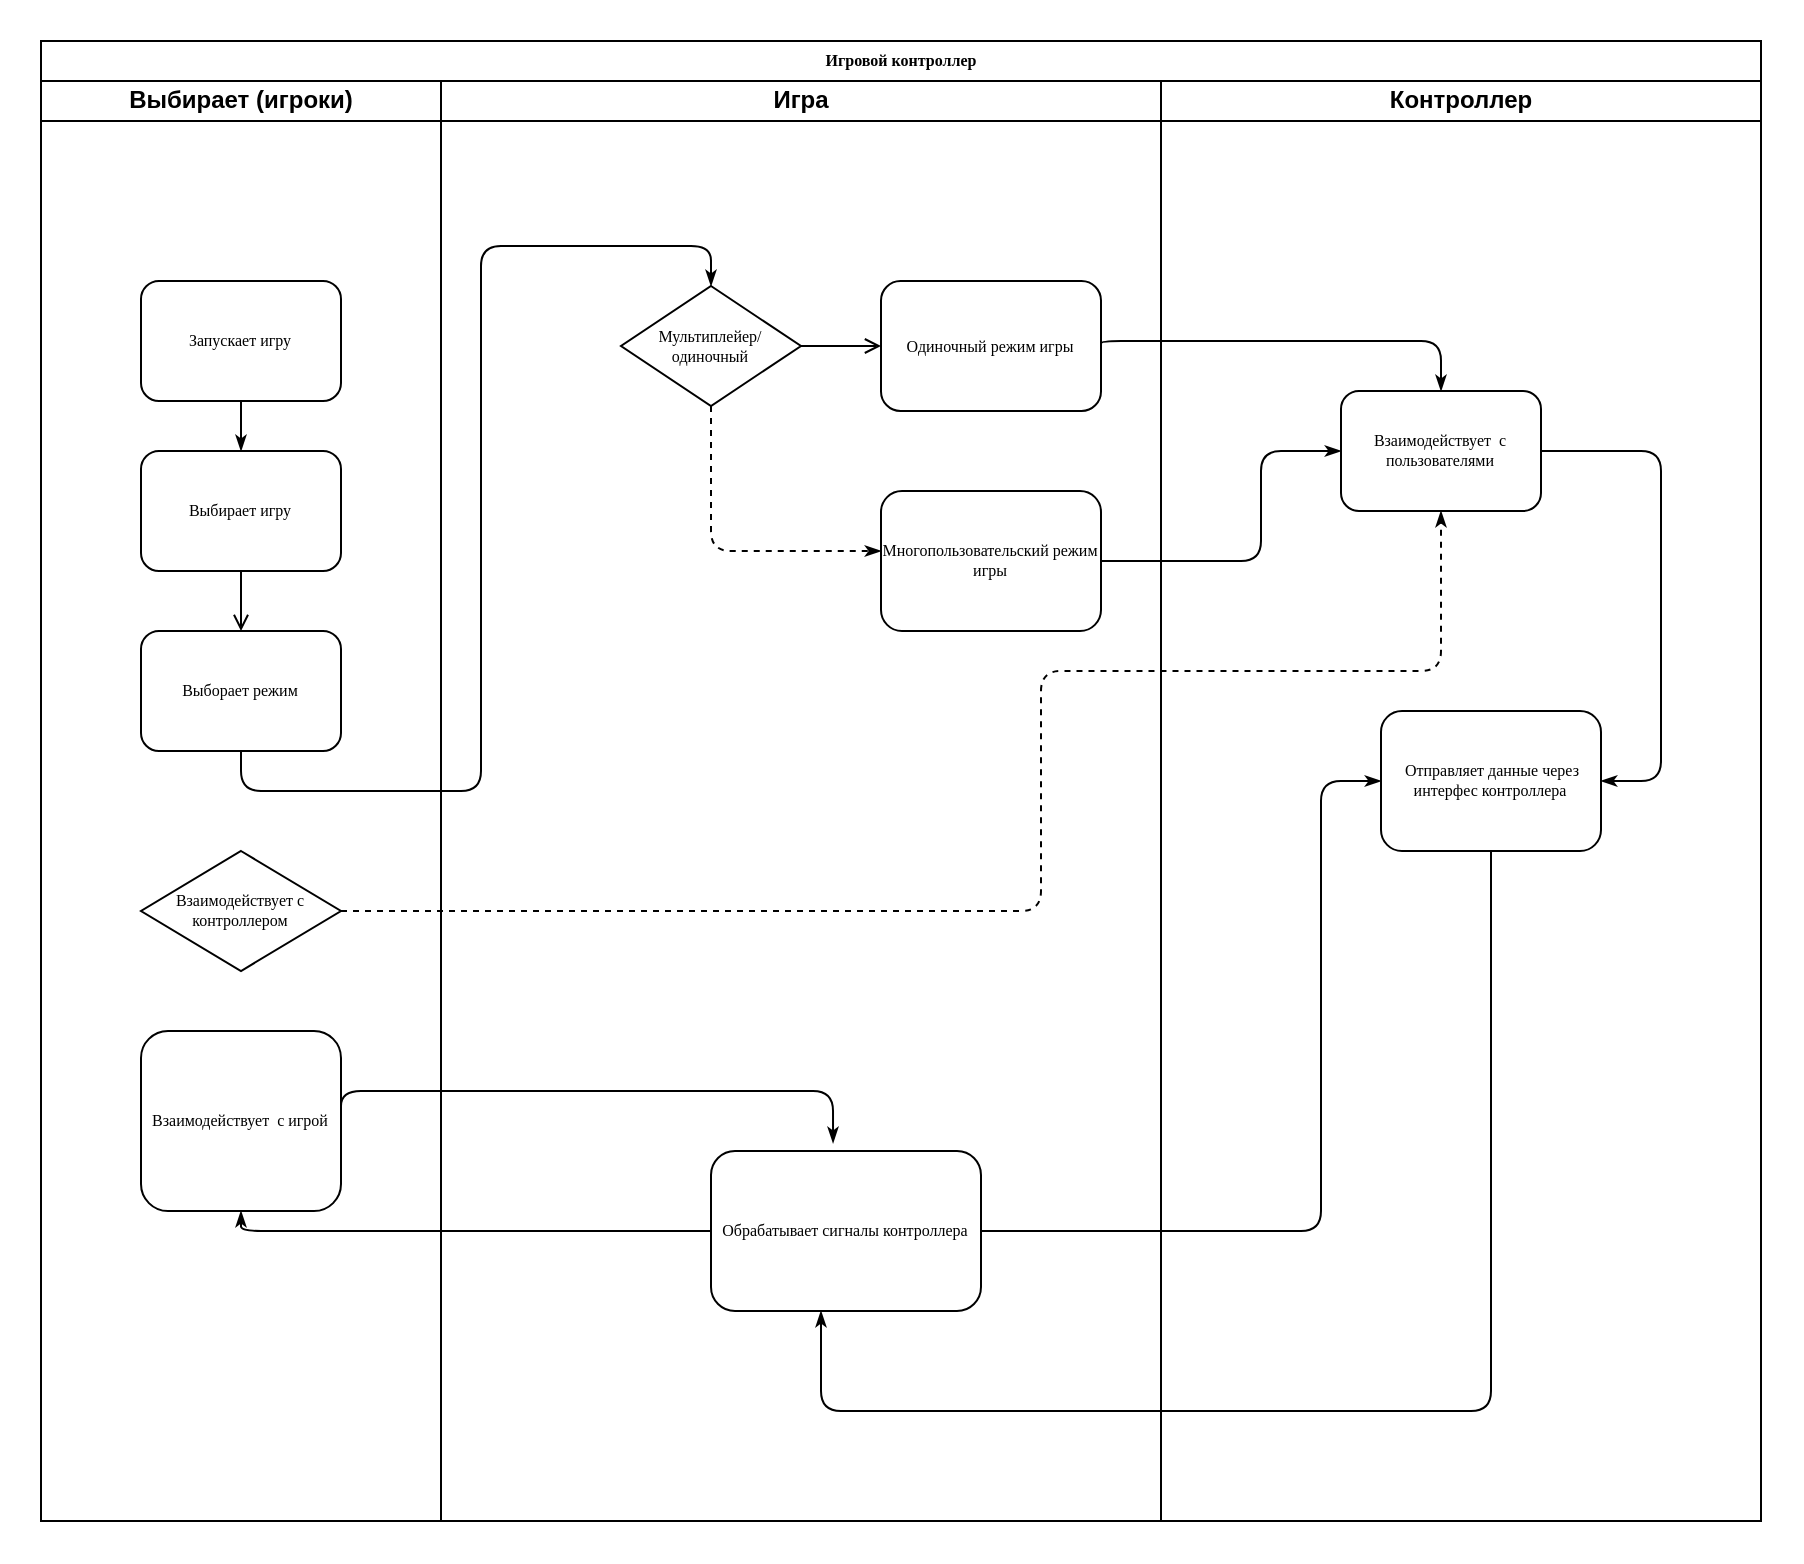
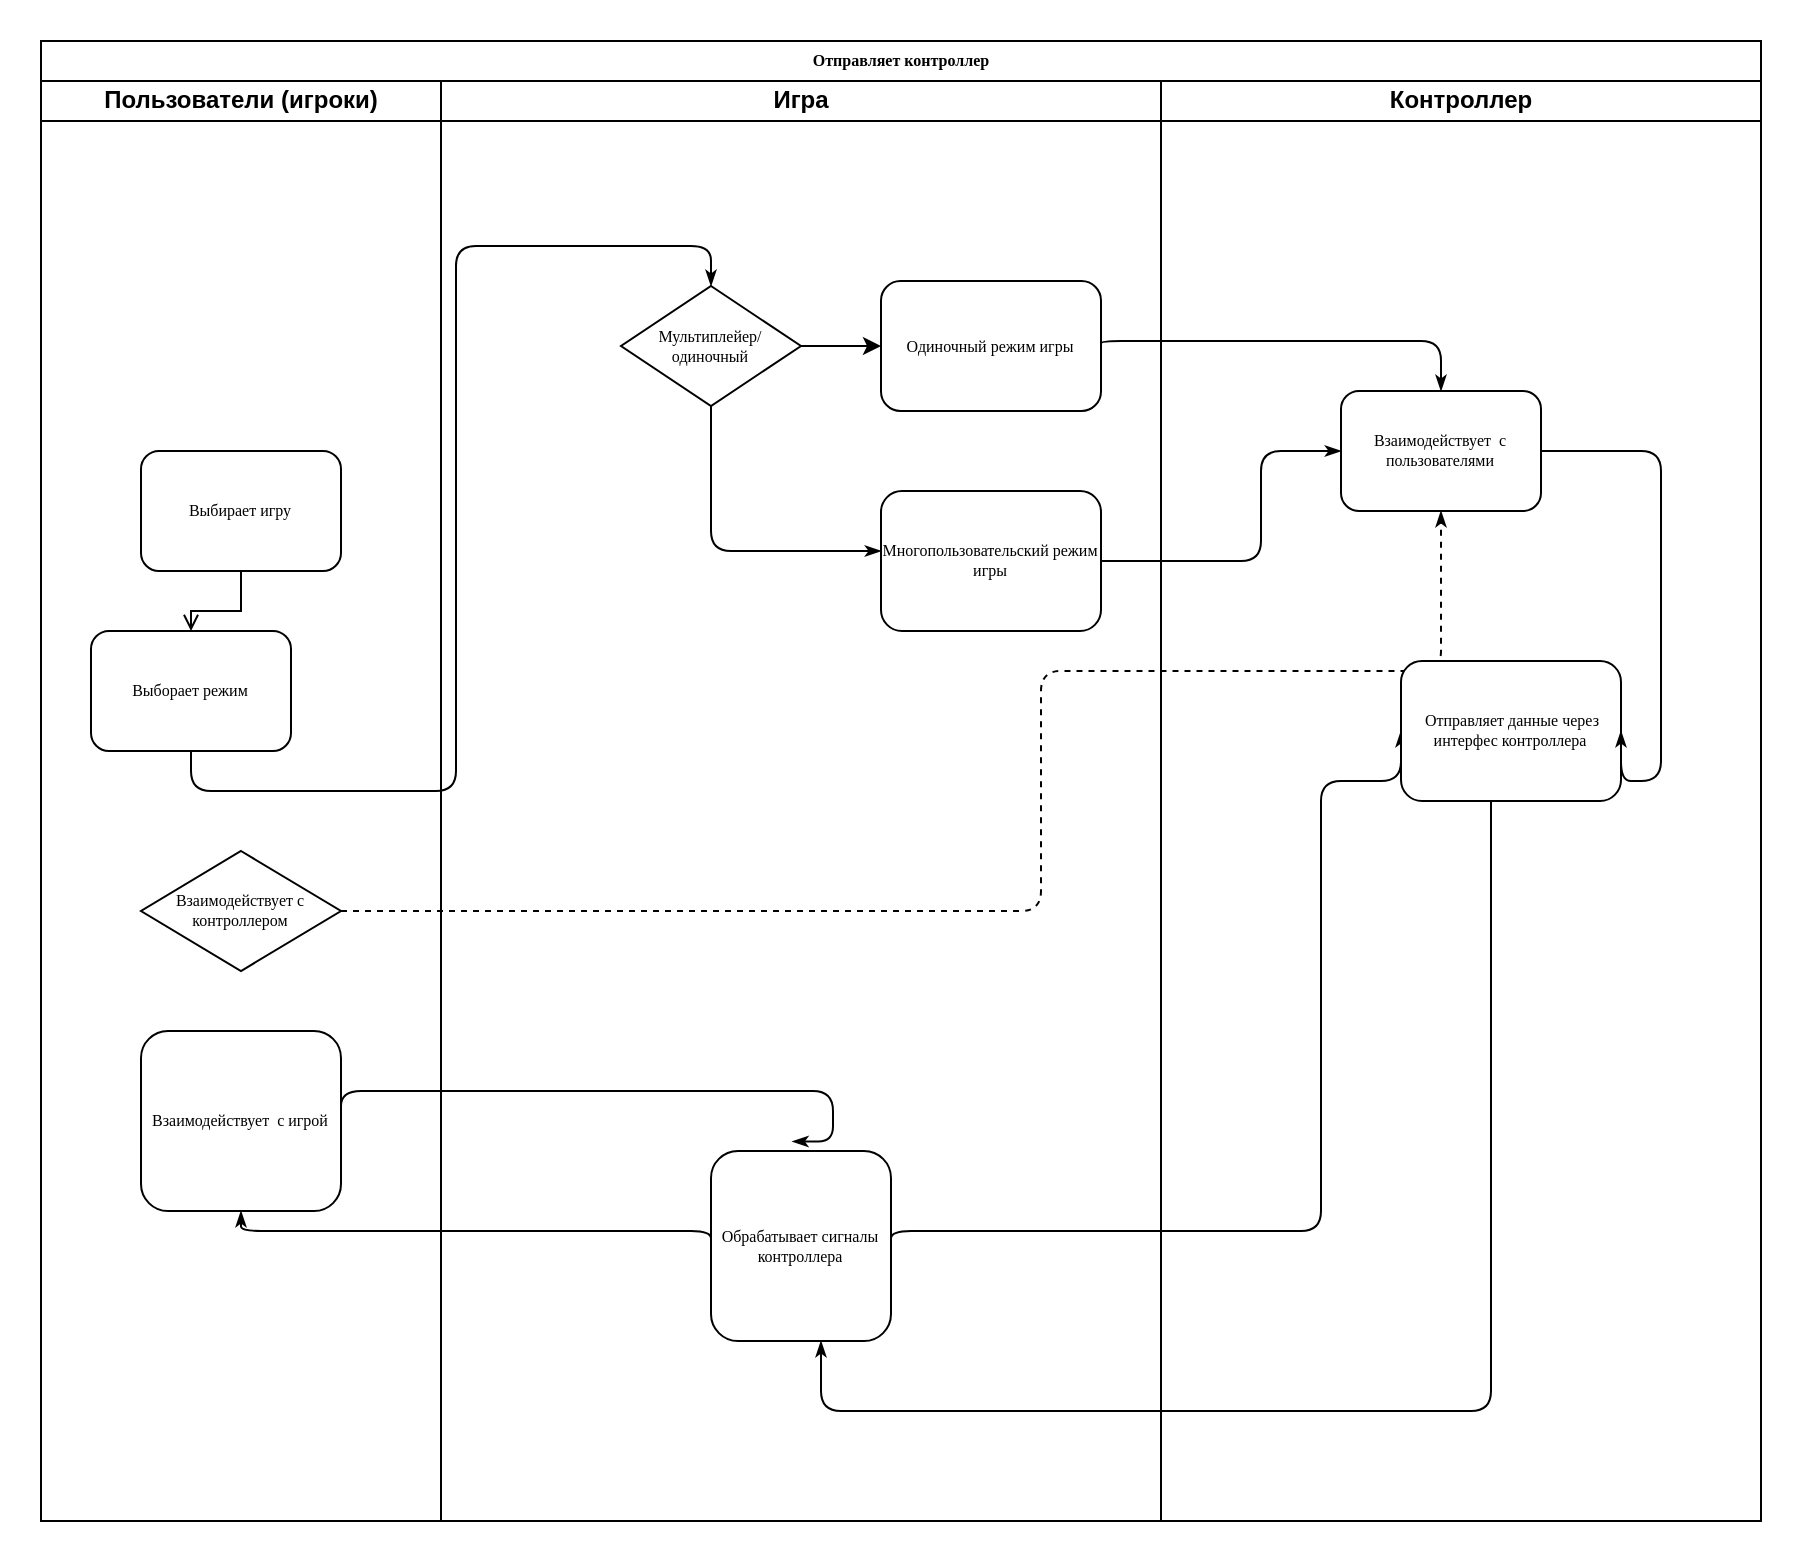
- <mxCell id="2" value="Игровой контроллер" style="swimlane;html=1;childLayout=stackLayout;startSize=20;rounded=0;shadow=0;labelBackgroundColor=none;strokeWidth=1;fontFamily=Verdana;fontSize=8;align=center;" parent="1" vertex="1"><mxGeometry x="20" y="20" width="860" height="740" as="geometry"><mxRectangle x="70" y="40" width="50" height="20" as="alternateBounds" /></mxGeometry></mxCell>
+ <mxCell id="2" value="Отправляет контроллер" style="swimlane;html=1;childLayout=stackLayout;startSize=20;rounded=0;shadow=0;labelBackgroundColor=none;strokeWidth=1;fontFamily=Verdana;fontSize=8;align=center;" parent="1" vertex="1"><mxGeometry x="20" y="20" width="860" height="740" as="geometry"><mxRectangle x="70" y="40" width="50" height="20" as="alternateBounds" /></mxGeometry></mxCell>
- <mxCell id="3" value="Выбирает (игроки)" style="swimlane;html=1;startSize=20;" parent="2" vertex="1"><mxGeometry y="20" width="200" height="720" as="geometry" /></mxCell>
+ <mxCell id="3" value="Пользователи (игроки)" style="swimlane;html=1;startSize=20;" parent="2" vertex="1"><mxGeometry y="20" width="200" height="720" as="geometry" /></mxCell>
- <mxCell id="4" value="Запускает игру" style="rounded=1;whiteSpace=wrap;html=1;shadow=0;labelBackgroundColor=none;strokeWidth=1;fontFamily=Verdana;fontSize=8;align=center;" parent="3" vertex="1"><mxGeometry x="50" y="100" width="100" height="60" as="geometry" /></mxCell>
- <mxCell id="15" value="" style="endArrow=open;html=1;rounded=0;exitX=1;exitY=0.5;exitDx=0;exitDy=0;entryX=0;entryY=0.5;entryDx=0;entryDy=0;" edge="1" parent="11" source="13" target="14"><mxGeometry width="50" height="50" relative="1" as="geometry"><mxPoint x="235" y="129.5" as="sourcePoint" /><mxPoint x="345" y="129.5" as="targetPoint" /></mxGeometry></mxCell>
+ <mxCell id="15" value="" style="endArrow=classic;html=1;rounded=0;exitX=1;exitY=0.5;exitDx=0;exitDy=0;entryX=0;entryY=0.5;entryDx=0;entryDy=0;" edge="1" parent="11" source="13" target="14"><mxGeometry width="50" height="50" relative="1" as="geometry"><mxPoint x="235" y="129.5" as="sourcePoint" /><mxPoint x="345" y="129.5" as="targetPoint" /></mxGeometry></mxCell>
- <mxCell id="6" style="edgeStyle=orthogonalEdgeStyle;rounded=1;html=1;labelBackgroundColor=none;startArrow=none;startFill=0;startSize=5;endArrow=classicThin;endFill=1;endSize=5;jettySize=auto;orthogonalLoop=1;strokeWidth=1;fontFamily=Verdana;fontSize=8" parent="3" source="4" target="5" edge="1"><mxGeometry relative="1" as="geometry" /></mxCell>
- <mxCell id="17" style="edgeStyle=orthogonalEdgeStyle;rounded=1;html=1;labelBackgroundColor=none;startArrow=none;startFill=0;startSize=5;endArrow=classicThin;endFill=1;endSize=5;jettySize=auto;orthogonalLoop=1;strokeWidth=1;fontFamily=Verdana;fontSize=8;exitX=0.5;exitY=1;exitDx=0;exitDy=0;dashed=1;" parent="11" source="13" target="16" edge="1"><mxGeometry relative="1" as="geometry"><Array as="points"><mxPoint x="135" y="235" /></Array><mxPoint x="260" y="385" as="sourcePoint" /></mxGeometry></mxCell>
+ <mxCell id="17" style="edgeStyle=orthogonalEdgeStyle;rounded=1;html=1;labelBackgroundColor=none;startArrow=none;startFill=0;startSize=5;endArrow=classicThin;endFill=1;endSize=5;jettySize=auto;orthogonalLoop=1;strokeWidth=1;fontFamily=Verdana;fontSize=8;exitX=0.5;exitY=1;exitDx=0;exitDy=0;" parent="11" source="13" target="16" edge="1"><mxGeometry relative="1" as="geometry"><Array as="points"><mxPoint x="135" y="235" /></Array><mxPoint x="260" y="385" as="sourcePoint" /></mxGeometry></mxCell>
- <mxCell id="7" value="Выборает режим" style="rounded=1;whiteSpace=wrap;html=1;shadow=0;labelBackgroundColor=none;strokeWidth=1;fontFamily=Verdana;fontSize=8;align=center;" vertex="1" parent="3"><mxGeometry x="50" y="275" width="100" height="60" as="geometry" /></mxCell>
+ <mxCell id="7" value="Выборает режим" style="rounded=1;whiteSpace=wrap;html=1;shadow=0;labelBackgroundColor=none;strokeWidth=1;fontFamily=Verdana;fontSize=8;align=center;" vertex="1" parent="3"><mxGeometry x="25" y="275" width="100" height="60" as="geometry" /></mxCell>
- <mxCell id="27" value="&amp;nbsp;Отправляет данные через интерфес контроллера" style="rounded=1;whiteSpace=wrap;html=1;shadow=0;labelBackgroundColor=none;strokeWidth=1;fontFamily=Verdana;fontSize=8;align=center;" parent="26" vertex="1"><mxGeometry x="110" y="315" width="110" height="70" as="geometry" /></mxCell>
+ <mxCell id="27" value="&amp;nbsp;Отправляет данные через интерфес контроллера" style="rounded=1;whiteSpace=wrap;html=1;shadow=0;labelBackgroundColor=none;strokeWidth=1;fontFamily=Verdana;fontSize=8;align=center;" parent="26" vertex="1"><mxGeometry x="120" y="290" width="110" height="70" as="geometry" /></mxCell>
- <mxCell id="12" value="Обрабатывает сигналы контроллера" style="rounded=1;whiteSpace=wrap;html=1;shadow=0;labelBackgroundColor=none;strokeWidth=1;fontFamily=Verdana;fontSize=8;align=center;" parent="11" vertex="1"><mxGeometry x="135" y="535" width="135" height="80" as="geometry" /></mxCell>
+ <mxCell id="12" value="Обрабатывает сигналы контроллера" style="rounded=1;whiteSpace=wrap;html=1;shadow=0;labelBackgroundColor=none;strokeWidth=1;fontFamily=Verdana;fontSize=8;align=center;" parent="11" vertex="1"><mxGeometry x="135" y="535" width="90" height="95" as="geometry" /></mxCell>
